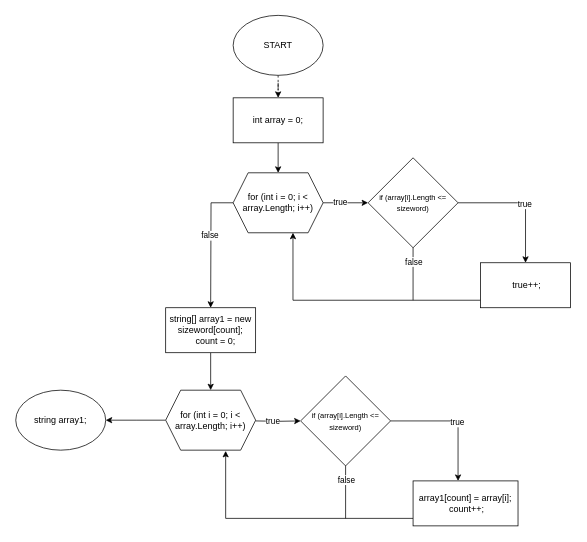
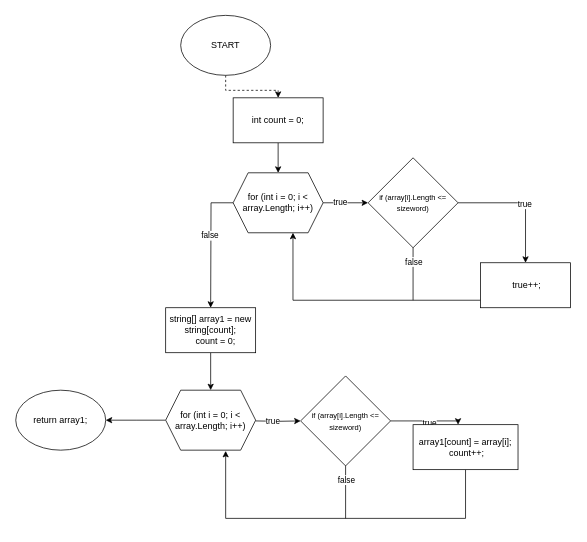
- <mxCell id="3" value="START" style="ellipse;whiteSpace=wrap;html=1;" vertex="1" parent="1"><mxGeometry x="310" y="20" width="120" height="80" as="geometry" /></mxCell>
+ <mxCell id="3" value="START" style="ellipse;whiteSpace=wrap;html=1;" vertex="1" parent="1"><mxGeometry x="240" y="20" width="120" height="80" as="geometry" /></mxCell>
- <mxCell id="5" value="int array = 0;" style="rounded=0;whiteSpace=wrap;html=1;" vertex="1" parent="1"><mxGeometry x="310" y="130" width="120" height="60" as="geometry" /></mxCell>
+ <mxCell id="5" value="int count = 0;" style="rounded=0;whiteSpace=wrap;html=1;" vertex="1" parent="1"><mxGeometry x="310" y="130" width="120" height="60" as="geometry" /></mxCell>
- <mxCell id="19" value="&lt;div&gt;string[] array1 = new sizeword[count];&lt;/div&gt;&lt;div&gt;&amp;nbsp; &amp;nbsp; count = 0;&lt;/div&gt;" style="rounded=0;whiteSpace=wrap;html=1;" vertex="1" parent="1"><mxGeometry x="220" y="410" width="120" height="60" as="geometry" /></mxCell>
+ <mxCell id="19" value="&lt;div&gt;string[] array1 = new string[count];&lt;/div&gt;&lt;div&gt;&amp;nbsp; &amp;nbsp; count = 0;&lt;/div&gt;" style="rounded=0;whiteSpace=wrap;html=1;" vertex="1" parent="1"><mxGeometry x="220" y="410" width="120" height="60" as="geometry" /></mxCell>
- <mxCell id="31" value="string array1;" style="ellipse;whiteSpace=wrap;html=1;" vertex="1" parent="1"><mxGeometry x="20" y="520" width="120" height="80" as="geometry" /></mxCell>
+ <mxCell id="31" value="return array1;" style="ellipse;whiteSpace=wrap;html=1;" vertex="1" parent="1"><mxGeometry x="20" y="520" width="120" height="80" as="geometry" /></mxCell>
- <mxCell id="28" value="array1[count] = array[i];&lt;br&gt;&amp;nbsp;count++;" style="rounded=0;whiteSpace=wrap;html=1;" vertex="1" parent="1"><mxGeometry x="550" y="641" width="140" height="60" as="geometry" /></mxCell>
+ <mxCell id="28" value="array1[count] = array[i];&lt;br&gt;&amp;nbsp;count++;" style="rounded=0;whiteSpace=wrap;html=1;" vertex="1" parent="1"><mxGeometry x="550" y="566" width="140" height="60" as="geometry" /></mxCell>
